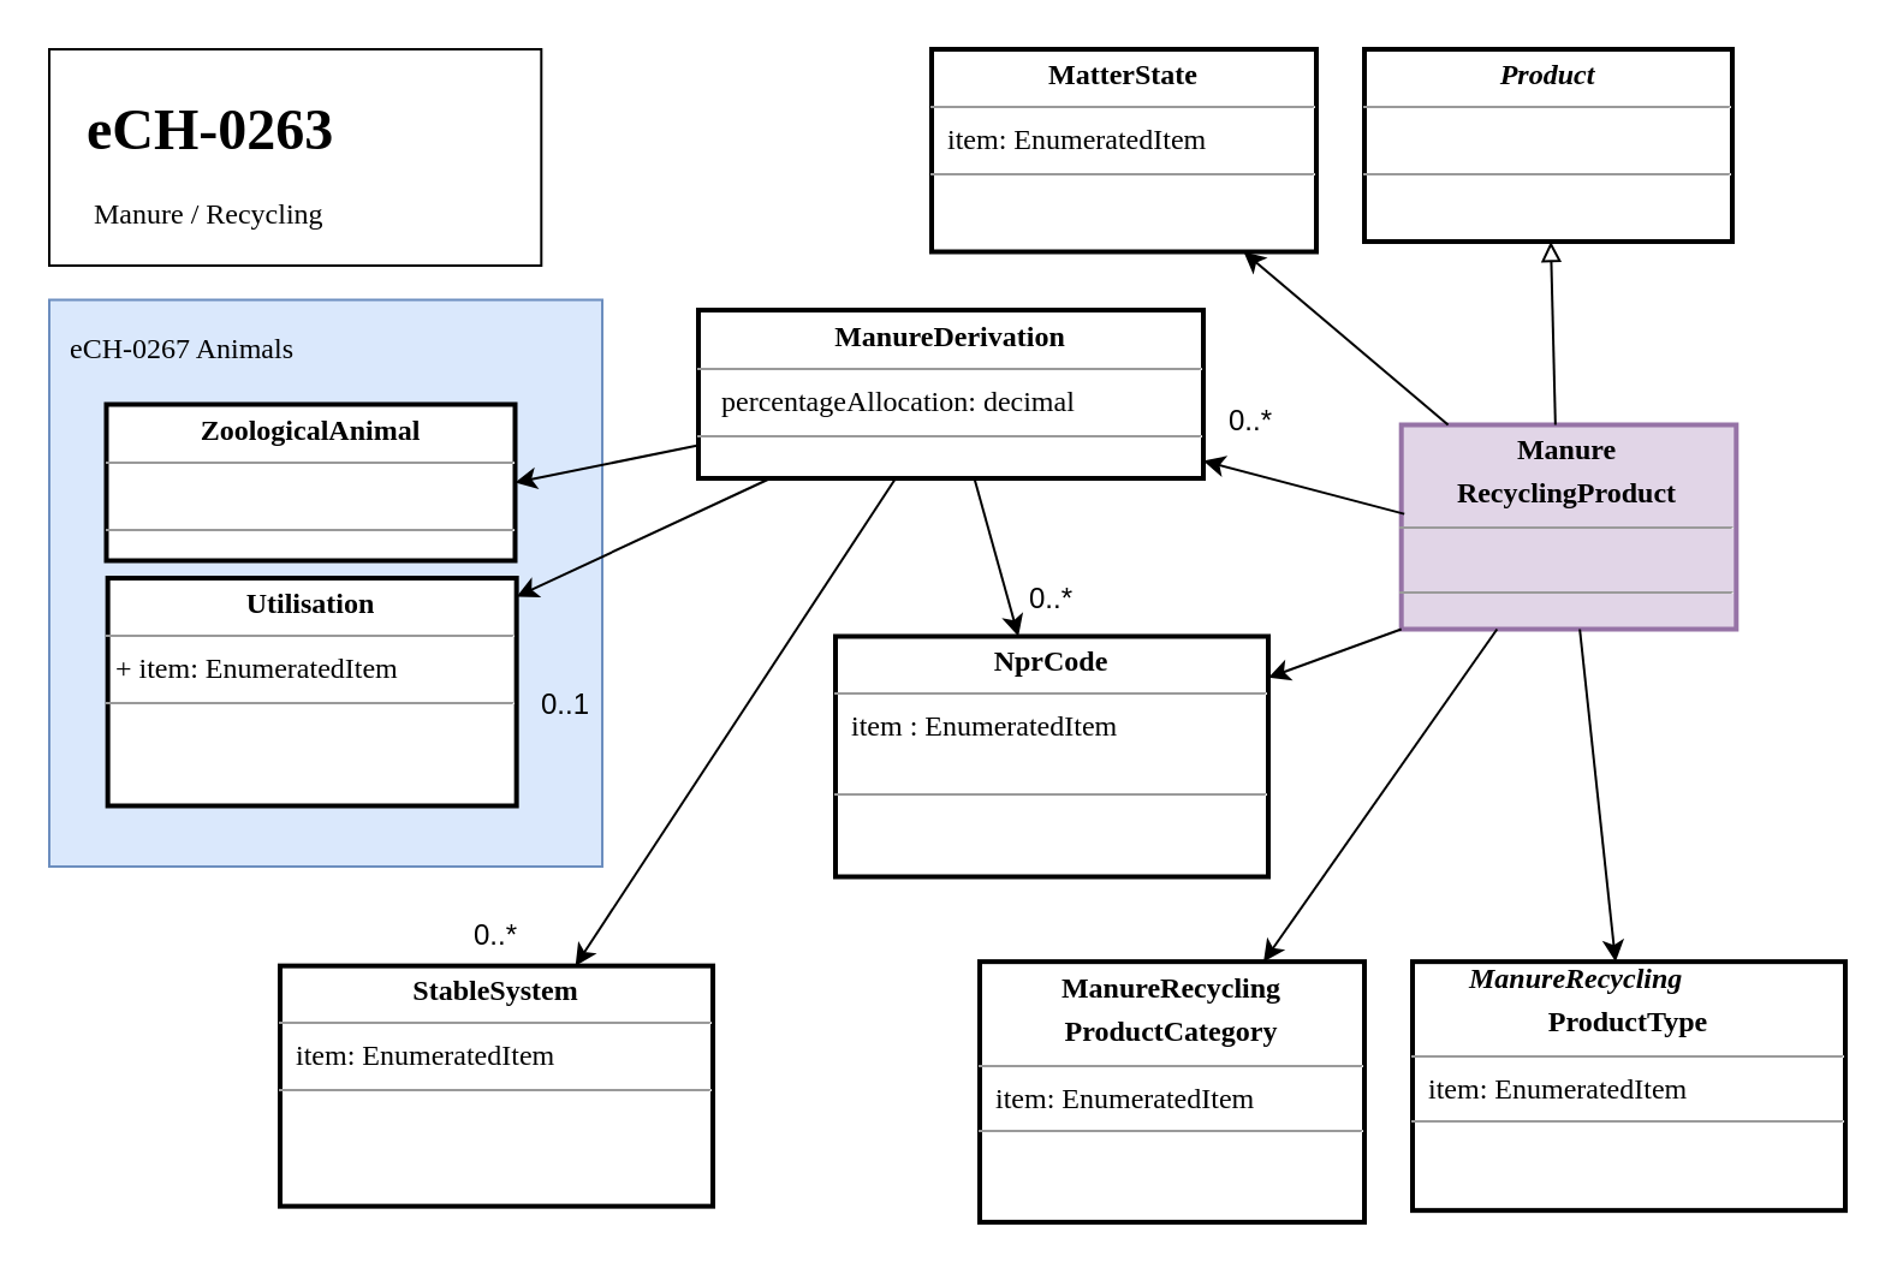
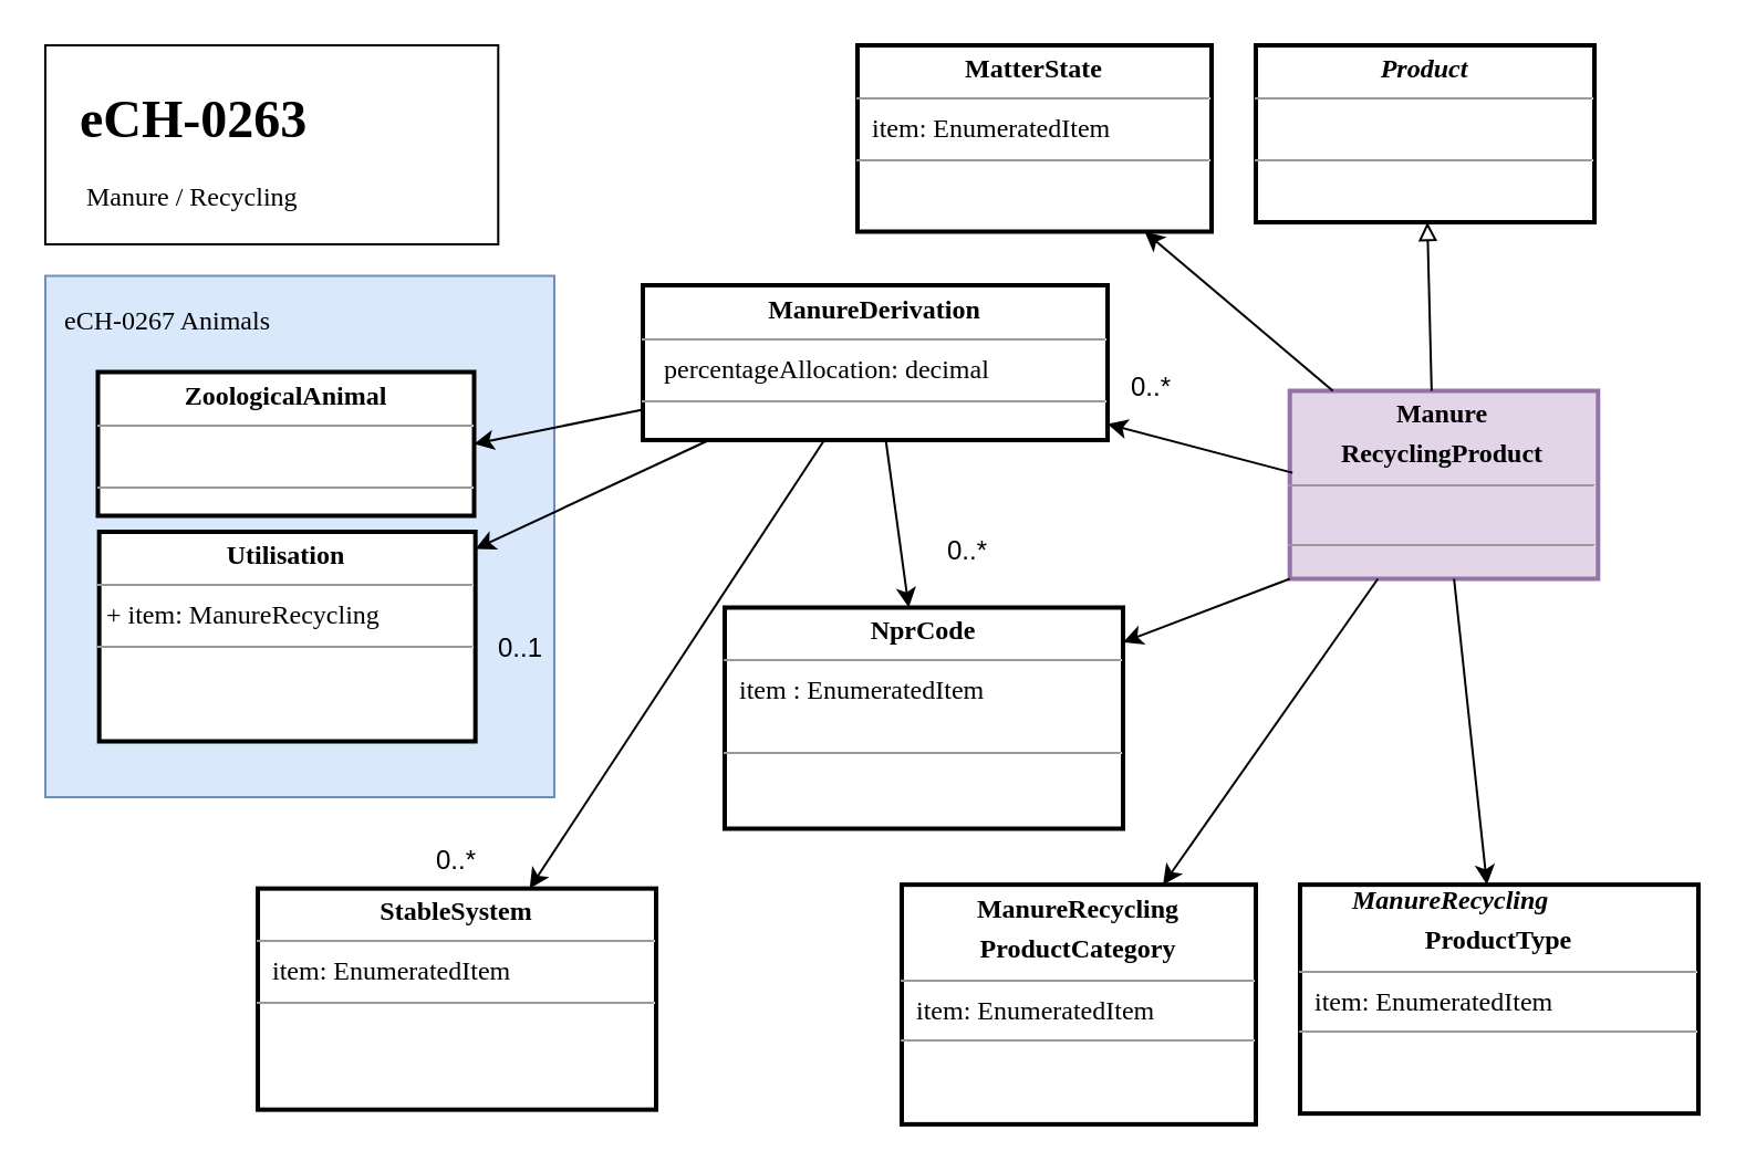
- <mxCell id="12" value="&lt;p style=&quot;margin:0px;margin-top:4px;text-align:center;&quot;&gt;&lt;b style=&quot;background-color: initial;&quot;&gt;Utilisation&lt;/b&gt;&lt;br&gt;&lt;/p&gt;&lt;hr size=&quot;1&quot;&gt;&lt;p style=&quot;margin:0px;margin-left:4px;&quot;&gt;+ item: EnumeratedItem&lt;br&gt;&lt;/p&gt;&lt;hr size=&quot;1&quot;&gt;&lt;p style=&quot;margin:0px;margin-left:4px;&quot;&gt;&lt;br&gt;&lt;/p&gt;" style="verticalAlign=top;align=left;overflow=fill;fontSize=12;fontFamily=Verdana;html=1;sketch=0;strokeWidth=2;" parent="1" vertex="1"><mxGeometry x="44.33" y="240" width="170" height="94.75" as="geometry" /></mxCell>
+ <mxCell id="12" value="&lt;p style=&quot;margin:0px;margin-top:4px;text-align:center;&quot;&gt;&lt;b style=&quot;background-color: initial;&quot;&gt;Utilisation&lt;/b&gt;&lt;br&gt;&lt;/p&gt;&lt;hr size=&quot;1&quot;&gt;&lt;p style=&quot;margin:0px;margin-left:4px;&quot;&gt;+ item: ManureRecycling&lt;br&gt;&lt;/p&gt;&lt;hr size=&quot;1&quot;&gt;&lt;p style=&quot;margin:0px;margin-left:4px;&quot;&gt;&lt;br&gt;&lt;/p&gt;" style="verticalAlign=top;align=left;overflow=fill;fontSize=12;fontFamily=Verdana;html=1;sketch=0;strokeWidth=2;" parent="1" vertex="1"><mxGeometry x="44.33" y="240" width="170" height="94.75" as="geometry" /></mxCell>
- <mxCell id="17" value="&lt;p style=&quot;margin:0px;margin-top:4px;text-align:center;&quot;&gt;&lt;b&gt;NprCode&lt;/b&gt;&lt;/p&gt;&lt;hr size=&quot;1&quot;&gt;&lt;p style=&quot;margin:0px;margin-left:4px;&quot;&gt;&amp;nbsp;item : EnumeratedItem&lt;br&gt;&lt;/p&gt;&lt;p style=&quot;margin:0px;margin-left:4px;&quot;&gt;&amp;nbsp;&lt;/p&gt;&lt;hr size=&quot;1&quot;&gt;&lt;p style=&quot;margin:0px;margin-left:4px;&quot;&gt;&lt;br&gt;&lt;/p&gt;" style="verticalAlign=top;align=left;overflow=fill;fontSize=12;fontFamily=Verdana;html=1;sketch=0;strokeWidth=2;" parent="1" vertex="1"><mxGeometry x="347" y="264.25" width="180" height="100" as="geometry" /></mxCell>
+ <mxCell id="17" value="&lt;p style=&quot;margin:0px;margin-top:4px;text-align:center;&quot;&gt;&lt;b&gt;NprCode&lt;/b&gt;&lt;/p&gt;&lt;hr size=&quot;1&quot;&gt;&lt;p style=&quot;margin:0px;margin-left:4px;&quot;&gt;&amp;nbsp;item : EnumeratedItem&lt;br&gt;&lt;/p&gt;&lt;p style=&quot;margin:0px;margin-left:4px;&quot;&gt;&amp;nbsp;&lt;/p&gt;&lt;hr size=&quot;1&quot;&gt;&lt;p style=&quot;margin:0px;margin-left:4px;&quot;&gt;&lt;br&gt;&lt;/p&gt;" style="verticalAlign=top;align=left;overflow=fill;fontSize=12;fontFamily=Verdana;html=1;sketch=0;strokeWidth=2;" parent="1" vertex="1"><mxGeometry x="327" y="274.25" width="180" height="100" as="geometry" /></mxCell>
